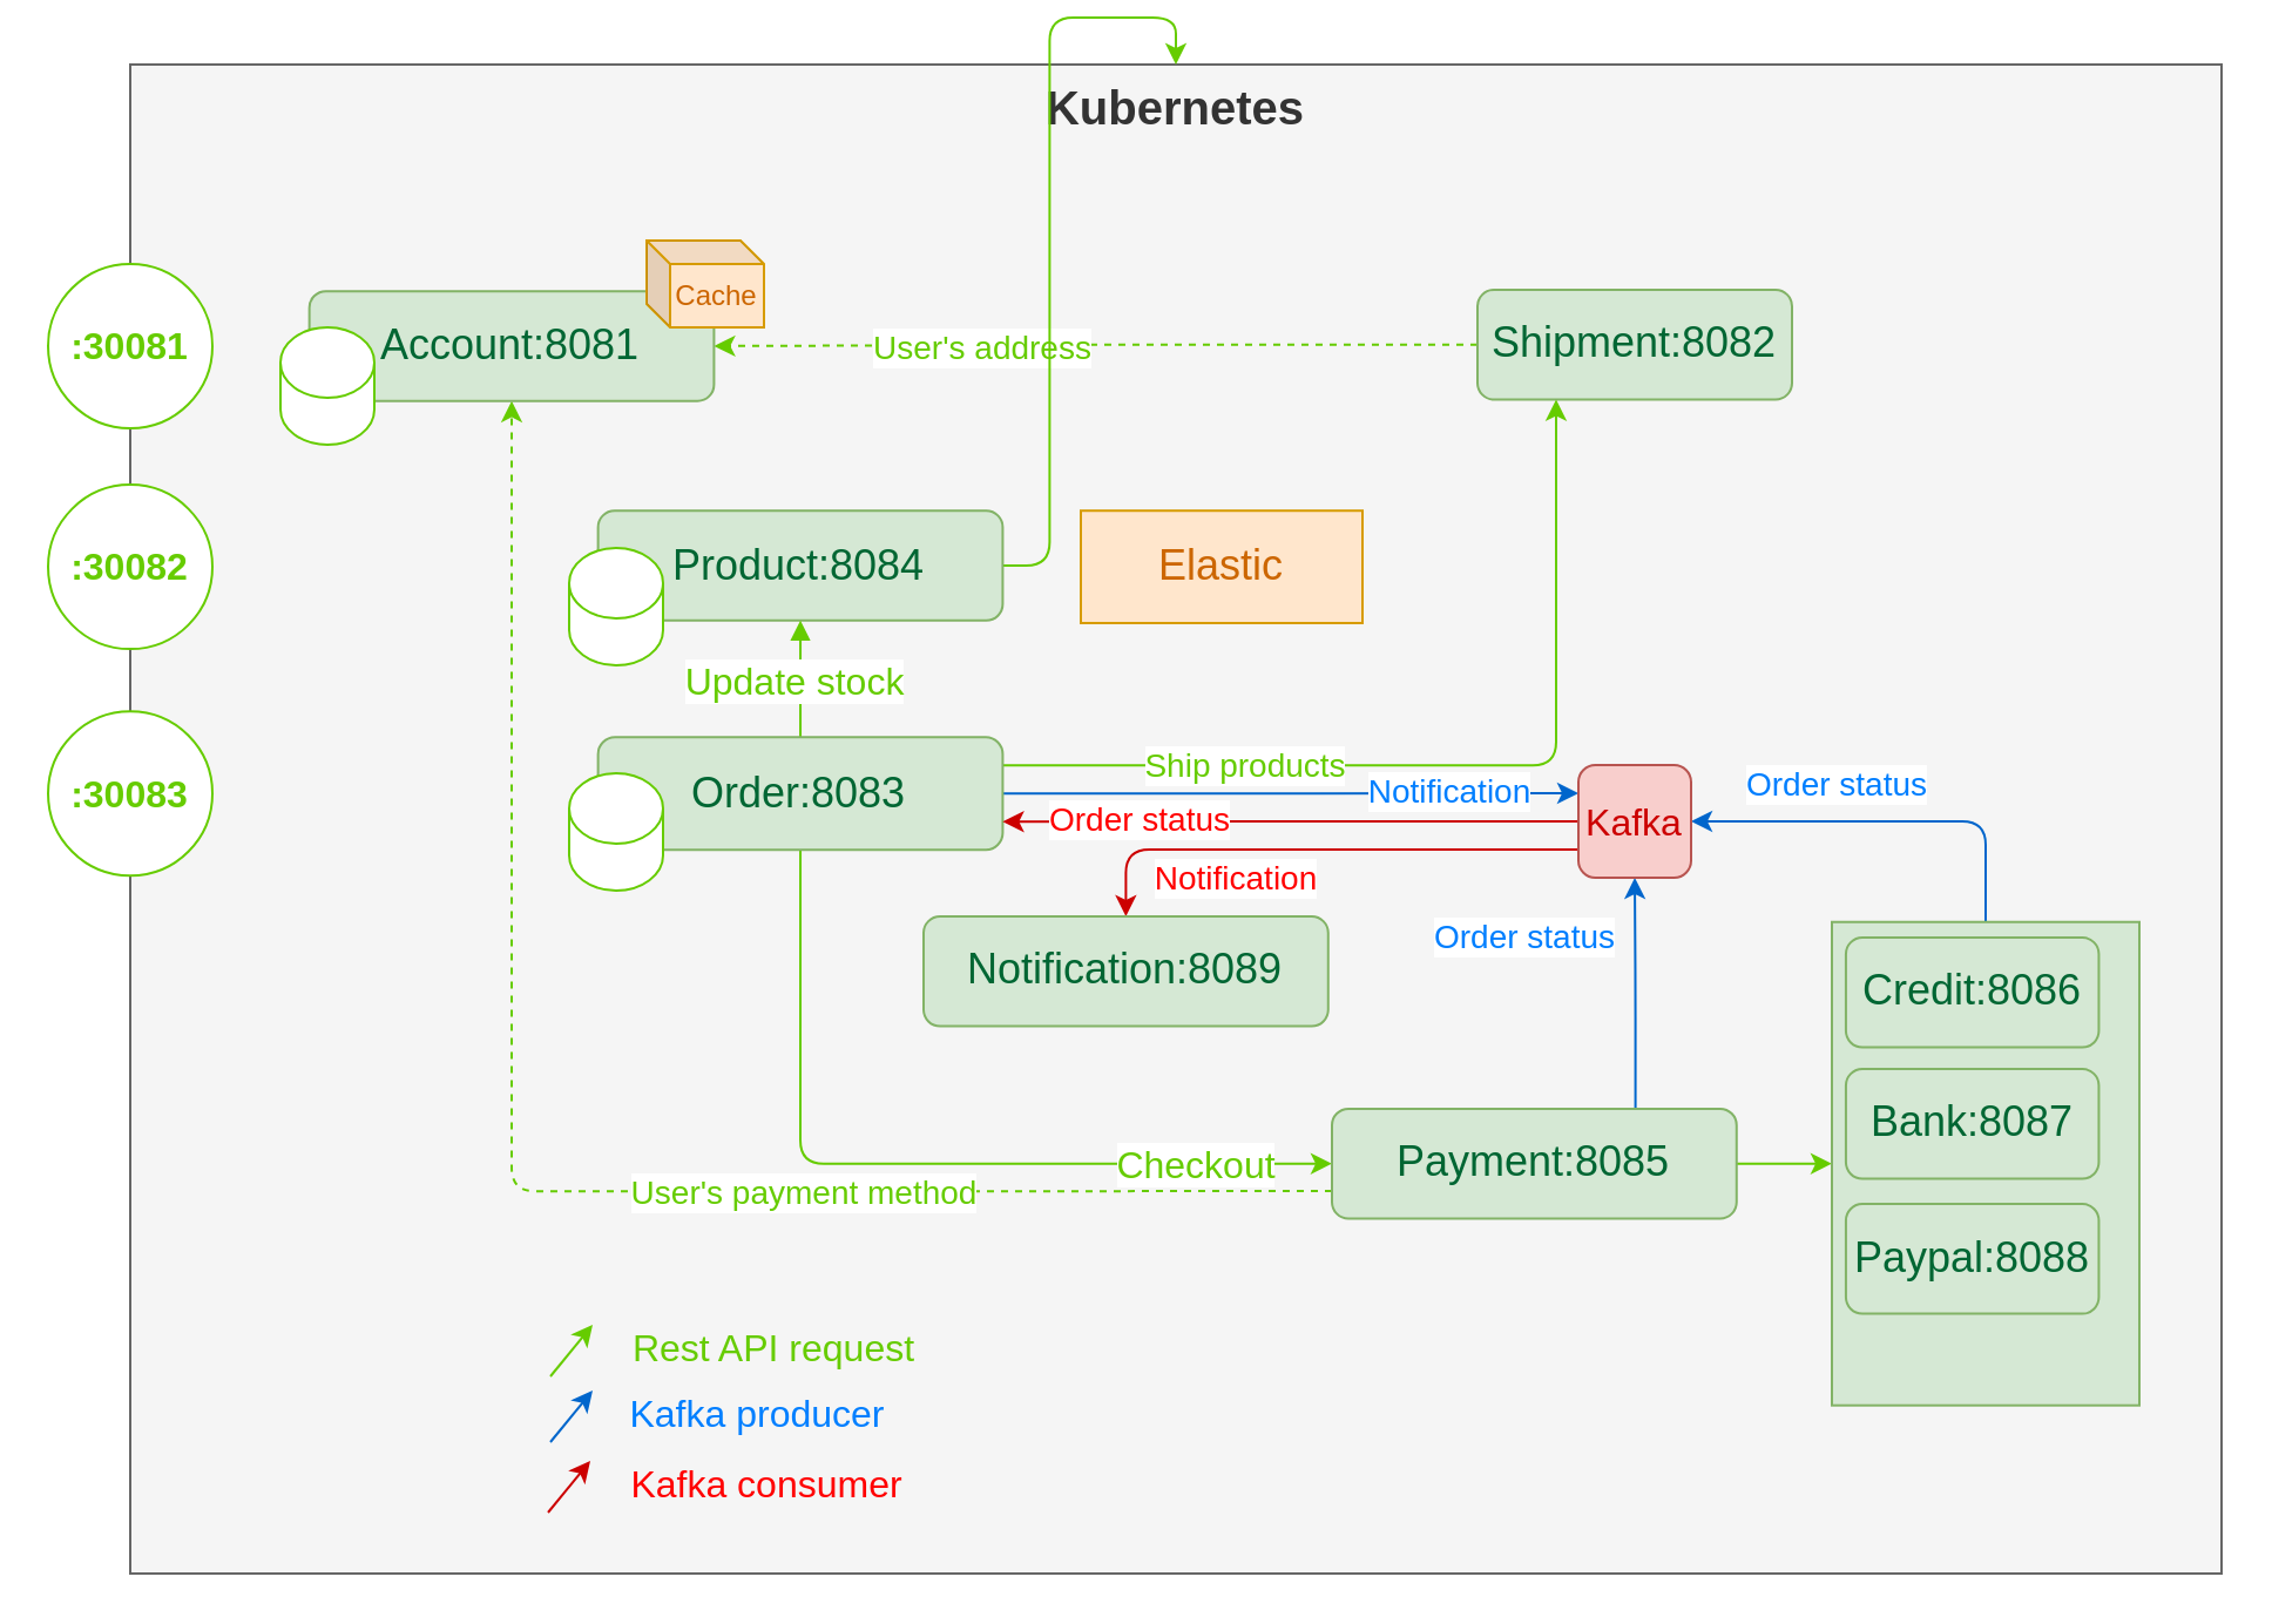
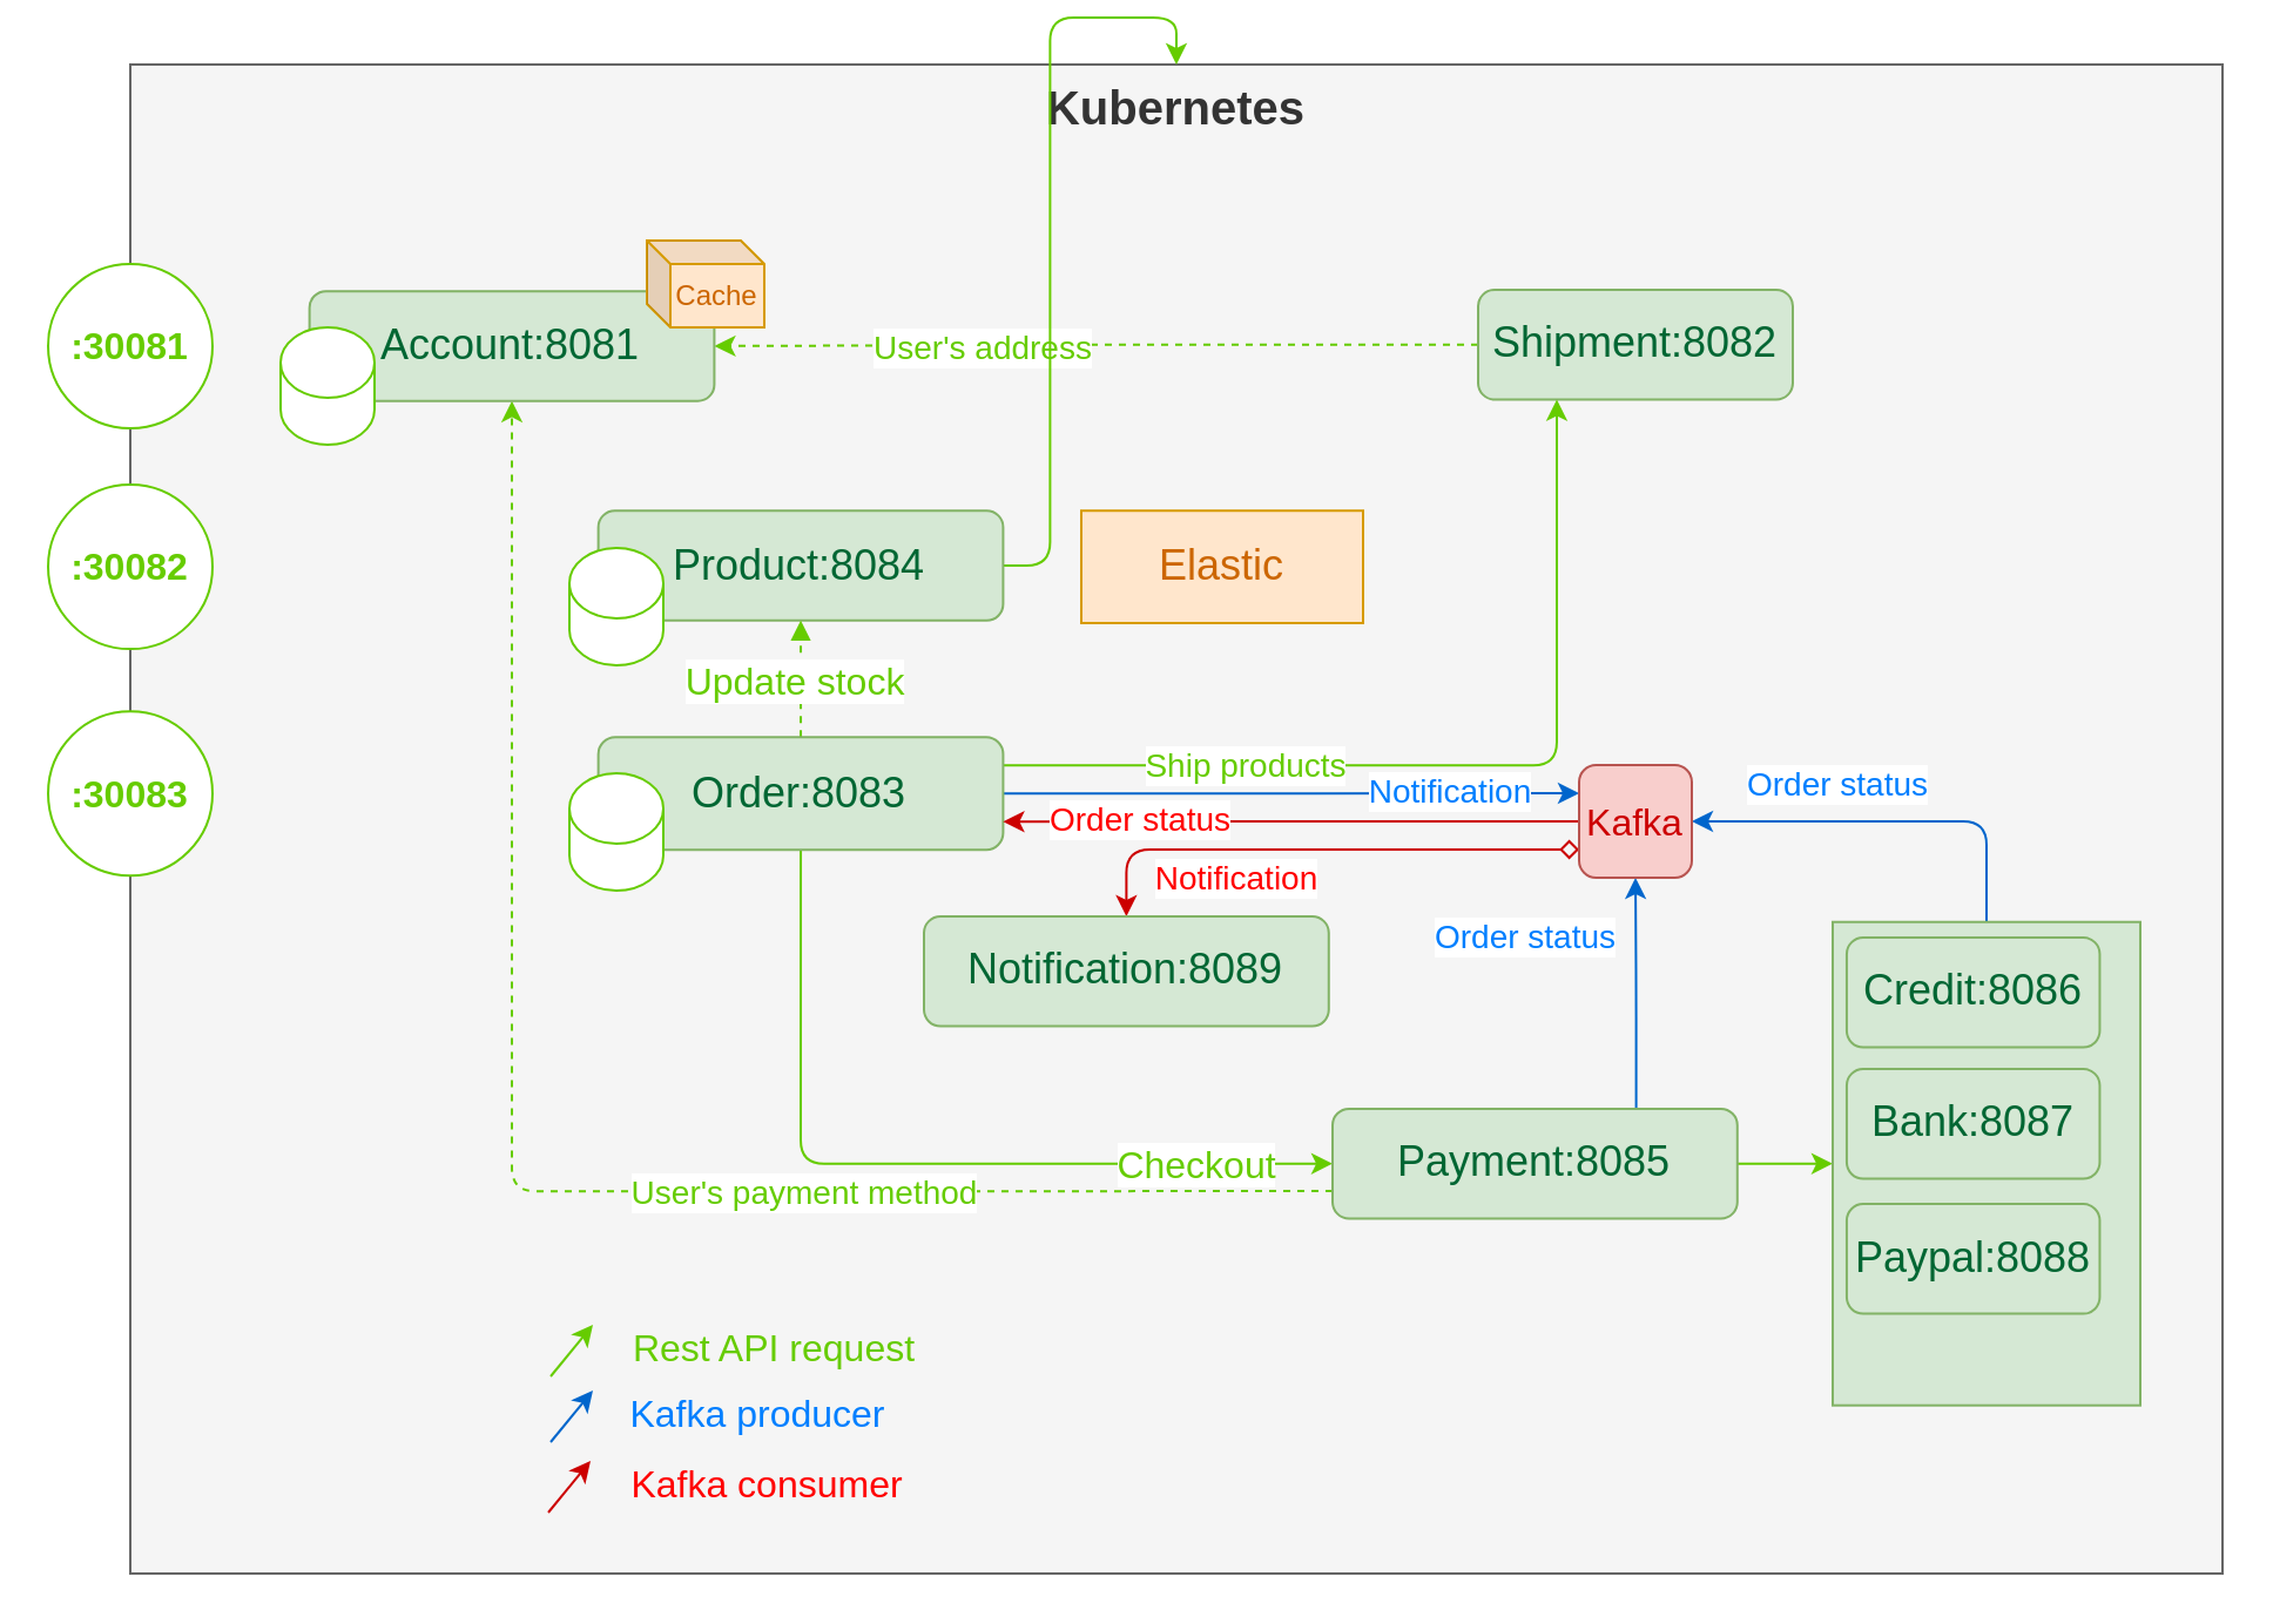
- <mxCell id="8" style="edgeStyle=orthogonalEdgeStyle;rounded=1;orthogonalLoop=1;jettySize=auto;html=1;exitX=0.5;exitY=0;exitDx=0;exitDy=0;entryX=0.5;entryY=1;entryDx=0;entryDy=0;strokeColor=#66CC00;fontSize=16;fontColor=#66CC00;startArrow=none;startFill=0;endArrow=block;endFill=1;" parent="1" source="16" target="7" edge="1"><mxGeometry relative="1" as="geometry" /></mxCell>
+ <mxCell id="8" style="edgeStyle=orthogonalEdgeStyle;rounded=1;orthogonalLoop=1;jettySize=auto;html=1;exitX=0.5;exitY=0;exitDx=0;exitDy=0;entryX=0.5;entryY=1;entryDx=0;entryDy=0;strokeColor=#66CC00;fontSize=16;fontColor=#66CC00;startArrow=none;startFill=0;endArrow=block;endFill=1;dashed=1;" parent="1" source="16" target="7" edge="1"><mxGeometry relative="1" as="geometry" /></mxCell>
- <mxCell id="36" style="edgeStyle=orthogonalEdgeStyle;rounded=1;orthogonalLoop=1;jettySize=auto;html=1;exitX=0.5;exitY=0;exitDx=0;exitDy=0;entryX=0;entryY=0.75;entryDx=0;entryDy=0;fontSize=16;fontColor=#66CC00;startArrow=classic;startFill=1;strokeColor=#CC0000;endArrow=none;endFill=0;" edge="1" parent="1" source="38" target="39"><mxGeometry relative="1" as="geometry"><mxPoint x="678.029" y="346.971" as="targetPoint" /><Array as="points"><mxPoint x="479" y="355" /><mxPoint x="672" y="355" /></Array></mxGeometry></mxCell>
+ <mxCell id="36" style="edgeStyle=orthogonalEdgeStyle;rounded=1;orthogonalLoop=1;jettySize=auto;html=1;exitX=0.5;exitY=0;exitDx=0;exitDy=0;entryX=0;entryY=0.75;entryDx=0;entryDy=0;fontSize=16;fontColor=#66CC00;startArrow=classic;startFill=1;strokeColor=#CC0000;endArrow=diamond;endFill=0;" edge="1" parent="1" source="38" target="39"><mxGeometry relative="1" as="geometry"><mxPoint x="678.029" y="346.971" as="targetPoint" /><Array as="points"><mxPoint x="479" y="355" /><mxPoint x="672" y="355" /></Array></mxGeometry></mxCell>
